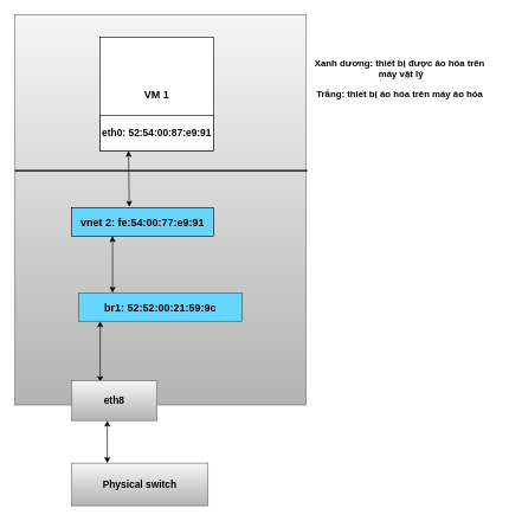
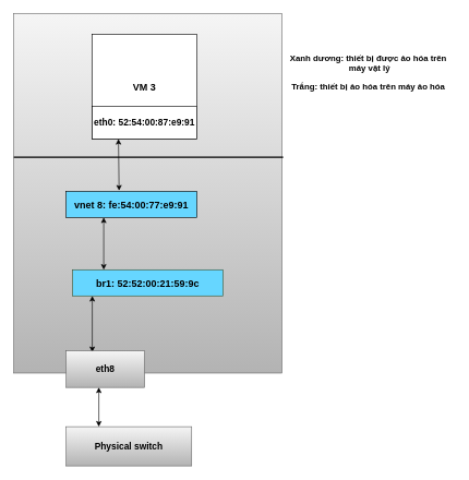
- <mxCell id="3" value="&lt;b style=&quot;font-size: 15px;&quot;&gt;VM 1&lt;/b&gt;" style="whiteSpace=wrap;html=1;aspect=fixed;fontSize=15;" vertex="1" parent="1"><mxGeometry x="140" y="52" width="160" height="160" as="geometry" /></mxCell>
+ <mxCell id="3" value="&lt;b style=&quot;font-size: 15px;&quot;&gt;VM 3&lt;/b&gt;" style="whiteSpace=wrap;html=1;aspect=fixed;fontSize=15;" vertex="1" parent="1"><mxGeometry x="140" y="52" width="160" height="160" as="geometry" /></mxCell>
- <mxCell id="5" value="vnet 2:&amp;nbsp;fe:54:00:77:e9:91" style="rounded=0;whiteSpace=wrap;html=1;fontStyle=1;fontSize=15;fillColor=#66D6FF;" vertex="1" parent="1"><mxGeometry x="100" y="292" width="200" height="40" as="geometry" /></mxCell>
+ <mxCell id="5" value="vnet 8:&amp;nbsp;fe:54:00:77:e9:91" style="rounded=0;whiteSpace=wrap;html=1;fontStyle=1;fontSize=15;fillColor=#66D6FF;" vertex="1" parent="1"><mxGeometry x="100" y="292" width="200" height="40" as="geometry" /></mxCell>
